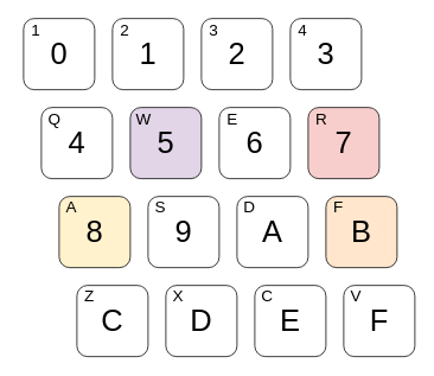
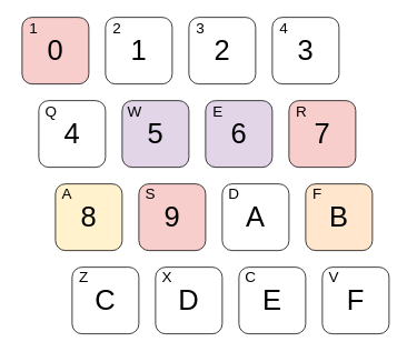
- <mxCell id="2" value="&lt;font style=&quot;font-size: 34px&quot;&gt;0&lt;/font&gt;" style="rounded=1;whiteSpace=wrap;html=1;" vertex="1" parent="1"><mxGeometry x="26" y="20" width="80" height="80" as="geometry" /></mxCell>
+ <mxCell id="2" value="&lt;font style=&quot;font-size: 34px&quot;&gt;0&lt;/font&gt;" style="rounded=1;whiteSpace=wrap;html=1;fillColor=#f8cecc;" vertex="1" parent="1"><mxGeometry x="26" y="20" width="80" height="80" as="geometry" /></mxCell>
- <mxCell id="14" value="&lt;font style=&quot;font-size: 34px&quot;&gt;6&lt;/font&gt;" style="rounded=1;whiteSpace=wrap;html=1;" vertex="1" parent="1"><mxGeometry x="246" y="120" width="80" height="80" as="geometry" /></mxCell>
+ <mxCell id="14" value="&lt;font style=&quot;font-size: 34px&quot;&gt;6&lt;/font&gt;" style="rounded=1;whiteSpace=wrap;html=1;fillColor=#e1d5e7;" vertex="1" parent="1"><mxGeometry x="246" y="120" width="80" height="80" as="geometry" /></mxCell>
- <mxCell id="20" value="&lt;font style=&quot;font-size: 34px&quot;&gt;9&lt;/font&gt;" style="rounded=1;whiteSpace=wrap;html=1;" vertex="1" parent="1"><mxGeometry x="166" y="220" width="80" height="80" as="geometry" /></mxCell>
+ <mxCell id="20" value="&lt;font style=&quot;font-size: 34px&quot;&gt;9&lt;/font&gt;" style="rounded=1;whiteSpace=wrap;html=1;fillColor=#f8cecc;" vertex="1" parent="1"><mxGeometry x="166" y="220" width="80" height="80" as="geometry" /></mxCell>
